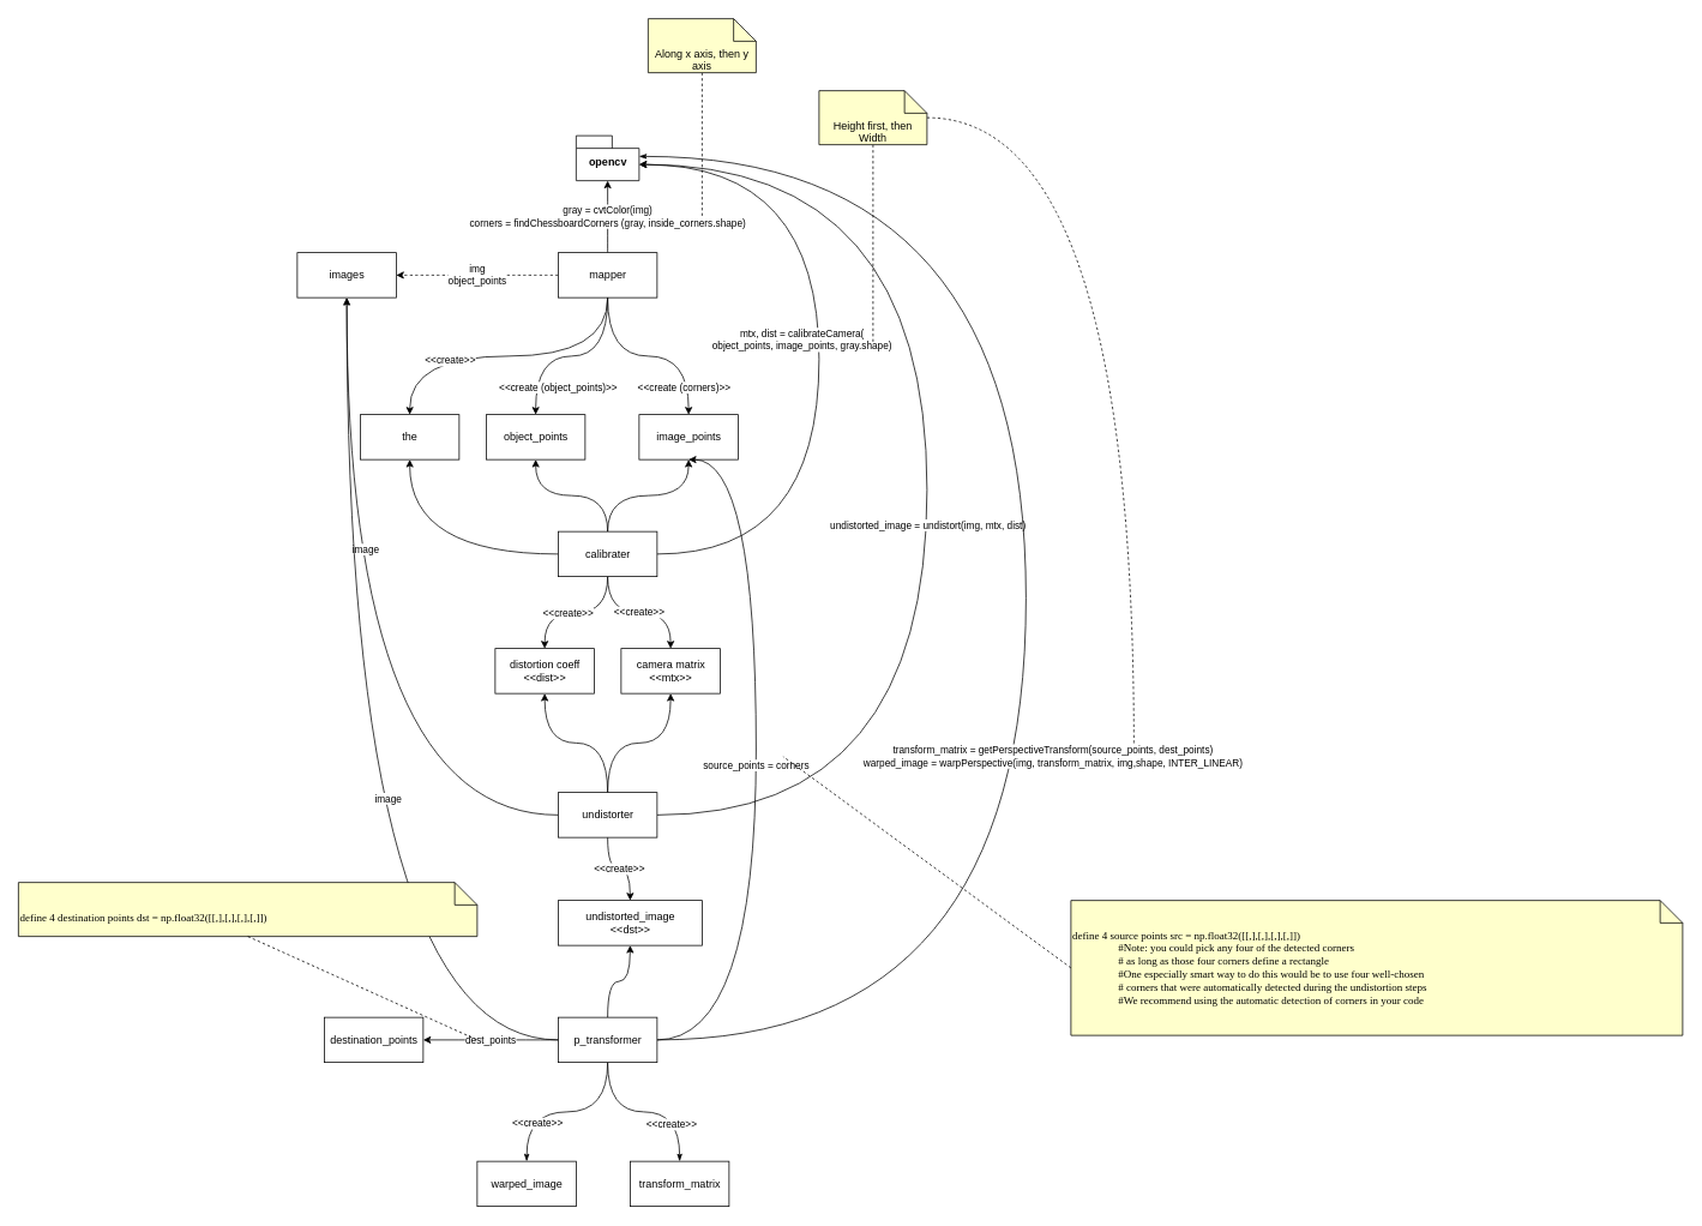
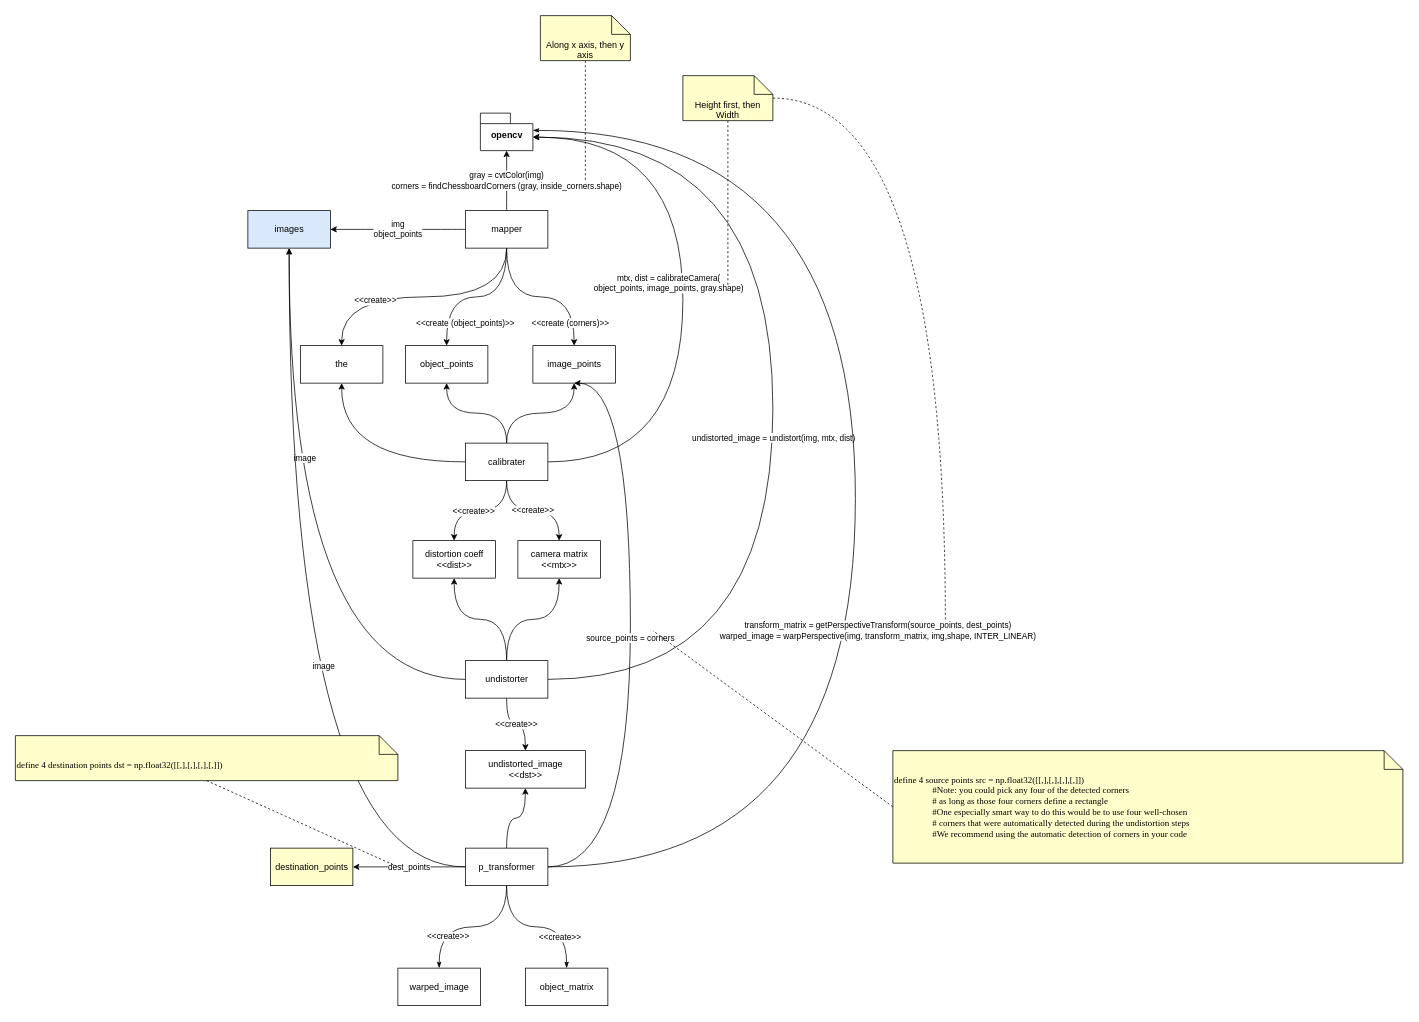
- <mxCell id="8" value="images" style="html=1;" parent="1" vertex="1"><mxGeometry x="330" y="280" width="110" height="50" as="geometry" /></mxCell>
+ <mxCell id="8" value="images" style="html=1;fillColor=#dae8fc;" parent="1" vertex="1"><mxGeometry x="330" y="280" width="110" height="50" as="geometry" /></mxCell>
- <mxCell id="2" value="img&lt;br&gt;object_points" style="edgeStyle=orthogonalEdgeStyle;rounded=0;orthogonalLoop=1;jettySize=auto;html=1;entryX=1;entryY=0.5;entryDx=0;entryDy=0;curved=1;dashed=1;" parent="1" source="7" target="8" edge="1"><mxGeometry relative="1" as="geometry" /></mxCell>
+ <mxCell id="2" value="img&lt;br&gt;object_points" style="edgeStyle=orthogonalEdgeStyle;rounded=0;orthogonalLoop=1;jettySize=auto;html=1;entryX=1;entryY=0.5;entryDx=0;entryDy=0;curved=1;" parent="1" source="7" target="8" edge="1"><mxGeometry relative="1" as="geometry" /></mxCell>
- <mxCell id="50" value="destination_points" style="html=1;fillColor=#FFFFFF;align=center;" parent="1" vertex="1"><mxGeometry x="360" y="1130" width="110" height="50" as="geometry" /></mxCell>
+ <mxCell id="50" value="destination_points" style="html=1;fillColor=#ffffcc;align=center;" parent="1" vertex="1"><mxGeometry x="360" y="1130" width="110" height="50" as="geometry" /></mxCell>
- <mxCell id="55" value="transform_matrix" style="html=1;fillColor=#FFFFFF;align=center;" parent="1" vertex="1"><mxGeometry x="700" y="1290" width="110" height="50" as="geometry" /></mxCell>
+ <mxCell id="55" value="object_matrix" style="html=1;fillColor=#FFFFFF;align=center;" parent="1" vertex="1"><mxGeometry x="700" y="1290" width="110" height="50" as="geometry" /></mxCell>
